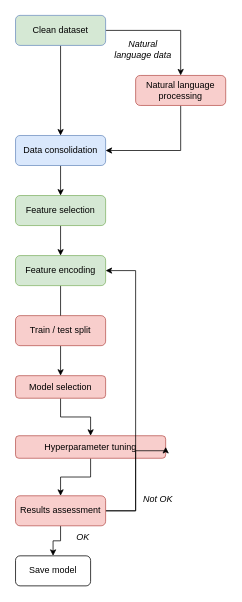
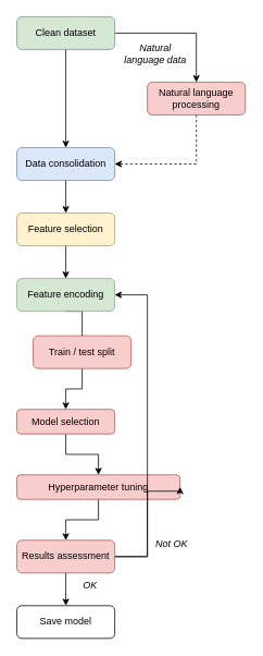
- <mxCell id="19" style="edgeStyle=orthogonalEdgeStyle;rounded=0;orthogonalLoop=1;jettySize=auto;html=1;exitX=0.5;exitY=1;exitDx=0;exitDy=0;entryX=1;entryY=0.5;entryDx=0;entryDy=0;" edge="1" parent="1" source="20" target="16"><mxGeometry relative="1" as="geometry" /></mxCell>
+ <mxCell id="19" style="edgeStyle=orthogonalEdgeStyle;rounded=0;orthogonalLoop=1;jettySize=auto;html=1;exitX=0.5;exitY=1;exitDx=0;exitDy=0;entryX=1;entryY=0.5;entryDx=0;entryDy=0;dashed=1;" edge="1" parent="1" source="20" target="16"><mxGeometry relative="1" as="geometry" /></mxCell>
- <mxCell id="18" value="Feature selection" style="rounded=1;whiteSpace=wrap;html=1;fillColor=#d5e8d4;strokeColor=#82b366;" vertex="1" parent="1"><mxGeometry x="20" y="260" width="120" height="40" as="geometry" /></mxCell>
+ <mxCell id="18" value="Feature selection" style="rounded=1;whiteSpace=wrap;html=1;fillColor=#fff2cc;strokeColor=#82b366;" vertex="1" parent="1"><mxGeometry x="20" y="260" width="120" height="40" as="geometry" /></mxCell>
- <mxCell id="8" value="Train / test split" style="rounded=1;whiteSpace=wrap;html=1;fillColor=#f8cecc;strokeColor=#b85450;" vertex="1" parent="1"><mxGeometry x="20" y="420" width="120" height="40" as="geometry" /></mxCell>
+ <mxCell id="8" value="Train / test split" style="rounded=1;whiteSpace=wrap;html=1;fillColor=#f8cecc;strokeColor=#b85450;" vertex="1" parent="1"><mxGeometry x="40" y="410" width="120" height="40" as="geometry" /></mxCell>
- <mxCell id="21" value="Save model" style="rounded=1;whiteSpace=wrap;html=1;" vertex="1" parent="1"><mxGeometry x="20" y="740" width="100" height="40" as="geometry" /></mxCell>
+ <mxCell id="21" value="Save model" style="rounded=1;whiteSpace=wrap;html=1;" vertex="1" parent="1"><mxGeometry x="20" y="740" width="120" height="40" as="geometry" /></mxCell>
